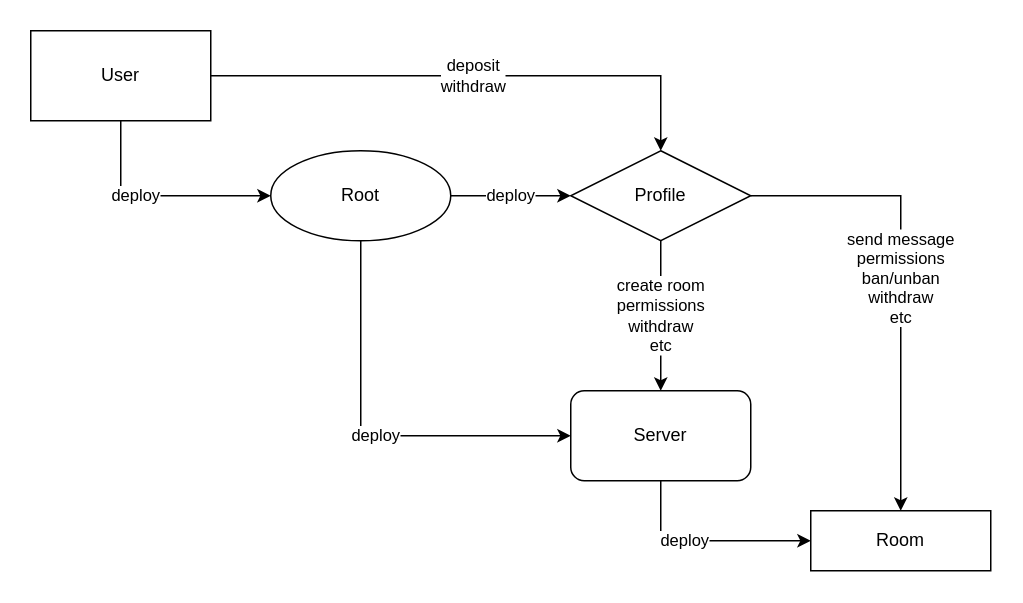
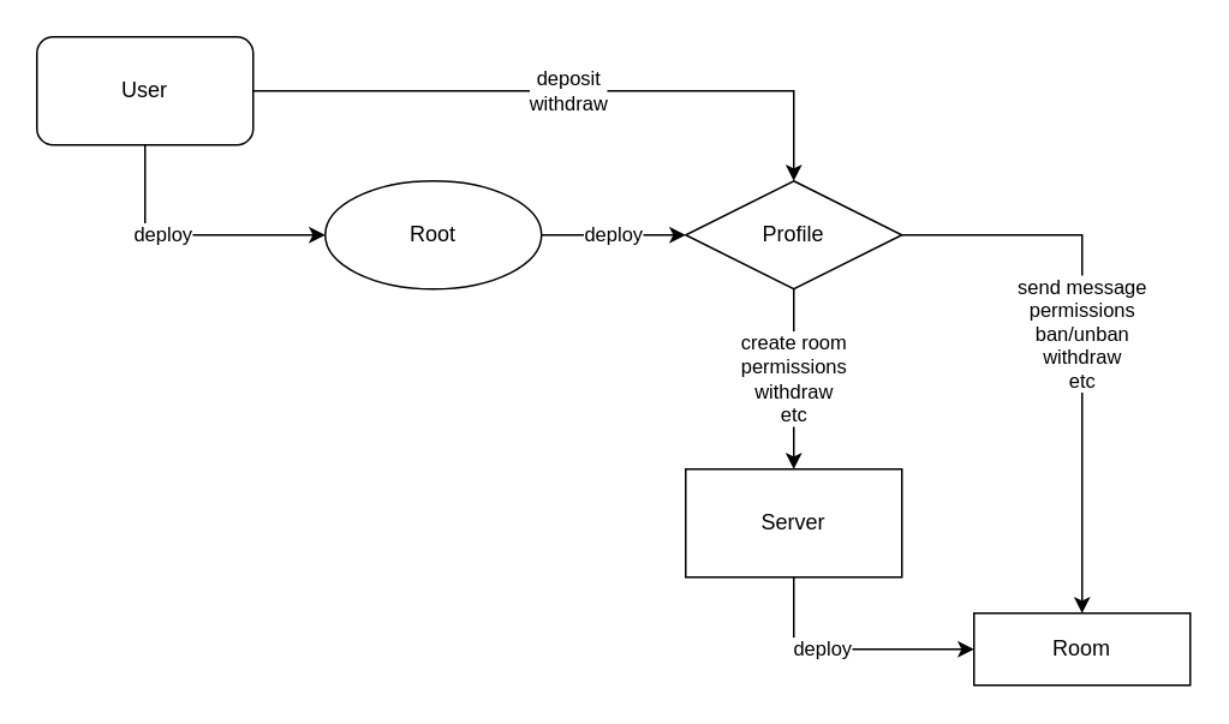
- <mxCell id="4" value="User" style="rounded=0;whiteSpace=wrap;html=1;" vertex="1" parent="1"><mxGeometry x="20" y="20" width="120" height="60" as="geometry" /></mxCell>
+ <mxCell id="4" value="User" style="whiteSpace=wrap;html=1;rounded=1;" vertex="1" parent="1"><mxGeometry x="20" y="20" width="120" height="60" as="geometry" /></mxCell>
- <mxCell id="6" value="deploy" style="edgeStyle=orthogonalEdgeStyle;rounded=0;orthogonalLoop=1;jettySize=auto;html=1;exitX=0.5;exitY=1;exitDx=0;exitDy=0;entryX=0;entryY=0.5;entryDx=0;entryDy=0;" edge="1" parent="1" source="7" target="9"><mxGeometry x="0.037" relative="1" as="geometry"><mxPoint as="offset" /></mxGeometry></mxCell>
- <mxCell id="9" value="Server" style="whiteSpace=wrap;html=1;rounded=1;" vertex="1" parent="1"><mxGeometry x="380" y="260" width="120" height="60" as="geometry" /></mxCell>
+ <mxCell id="9" value="Server" style="rounded=0;whiteSpace=wrap;html=1;" vertex="1" parent="1"><mxGeometry x="380" y="260" width="120" height="60" as="geometry" /></mxCell>
